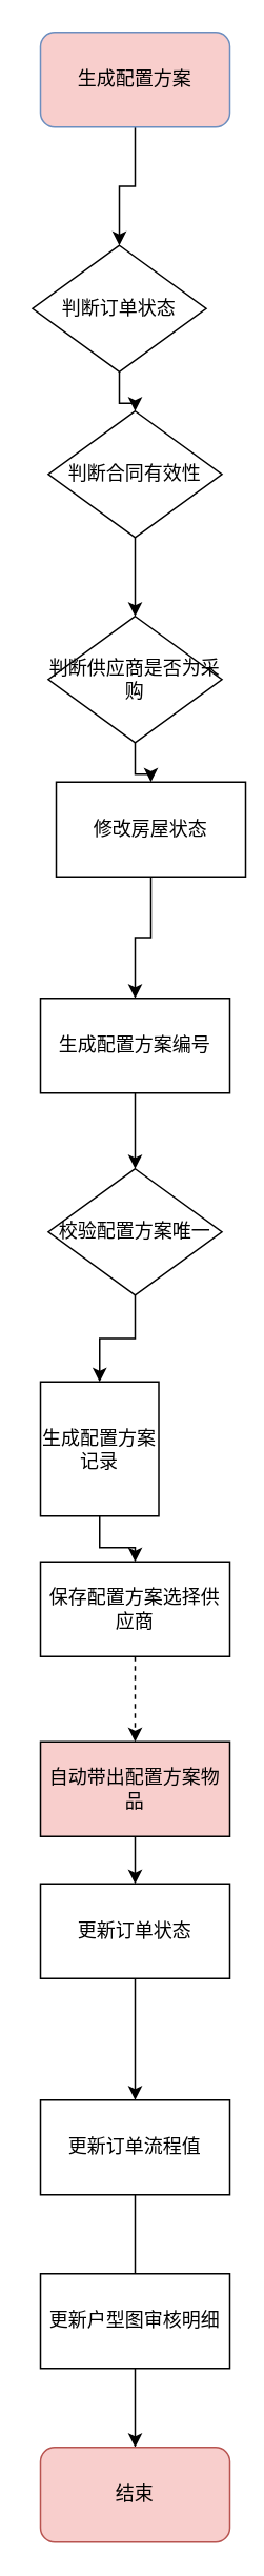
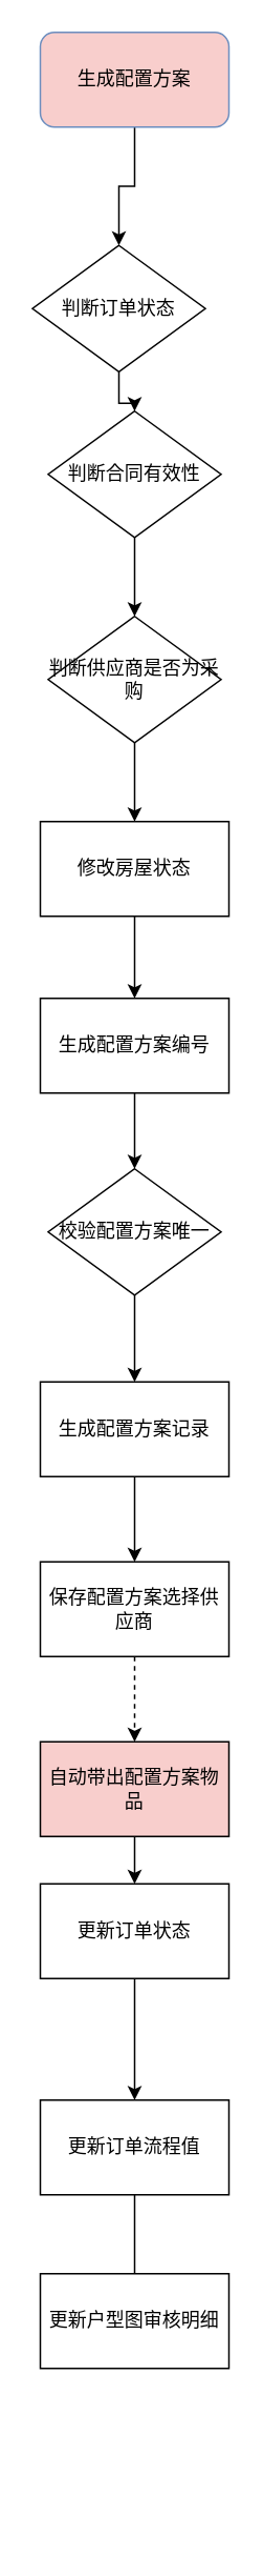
- <mxCell id="11" value="修改房屋状态" style="rounded=0;whiteSpace=wrap;html=1;" vertex="1" parent="1"><mxGeometry x="35" y="495" width="120" height="60" as="geometry" /></mxCell>
+ <mxCell id="11" value="修改房屋状态" style="rounded=0;whiteSpace=wrap;html=1;" vertex="1" parent="1"><mxGeometry x="25" y="520" width="120" height="60" as="geometry" /></mxCell>
- <mxCell id="17" value="生成配置方案记录" style="rounded=0;whiteSpace=wrap;html=1;" vertex="1" parent="1"><mxGeometry x="25" y="875" width="75" height="85" as="geometry" /></mxCell>
+ <mxCell id="17" value="生成配置方案记录" style="rounded=0;whiteSpace=wrap;html=1;" vertex="1" parent="1"><mxGeometry x="25" y="875" width="120" height="60" as="geometry" /></mxCell>
- <mxCell id="26" style="edgeStyle=orthogonalEdgeStyle;rounded=0;orthogonalLoop=1;jettySize=auto;html=1;entryX=0.5;entryY=0;entryDx=0;entryDy=0;" edge="1" parent="1" source="27" target="28"><mxGeometry relative="1" as="geometry" /></mxCell>
- <mxCell id="28" value="结束" style="rounded=1;whiteSpace=wrap;html=1;fillColor=#f8cecc;strokeColor=#b85450;" vertex="1" parent="1"><mxGeometry x="25" y="1550" width="120" height="60" as="geometry" /></mxCell>
